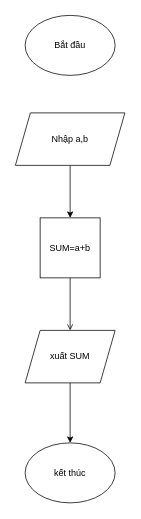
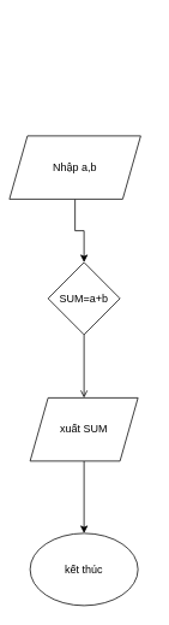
- <mxCell id="2" value="Bắt đầu" style="ellipse;whiteSpace=wrap;html=1;" parent="1" vertex="1"><mxGeometry x="33" y="20" width="120" height="80" as="geometry" /></mxCell>
- <mxCell id="4" value="Nhập a,b" style="shape=parallelogram;perimeter=parallelogramPerimeter;whiteSpace=wrap;html=1;fixedSize=1;" parent="1" vertex="1"><mxGeometry x="20" y="150" width="146" height="70" as="geometry" /></mxCell>
+ <mxCell id="4" value="Nhập a,b" style="shape=parallelogram;perimeter=parallelogramPerimeter;whiteSpace=wrap;html=1;fixedSize=1;" parent="1" vertex="1"><mxGeometry x="10" y="150" width="146" height="70" as="geometry" /></mxCell>
- <mxCell id="6" value="SUM=a+b" style="whiteSpace=wrap;html=1;rounded=0;" parent="1" vertex="1"><mxGeometry x="53" y="290" width="80" height="80" as="geometry" /></mxCell>
+ <mxCell id="6" value="SUM=a+b" style="rhombus;whiteSpace=wrap;html=1;" parent="1" vertex="1"><mxGeometry x="53" y="290" width="80" height="80" as="geometry" /></mxCell>
